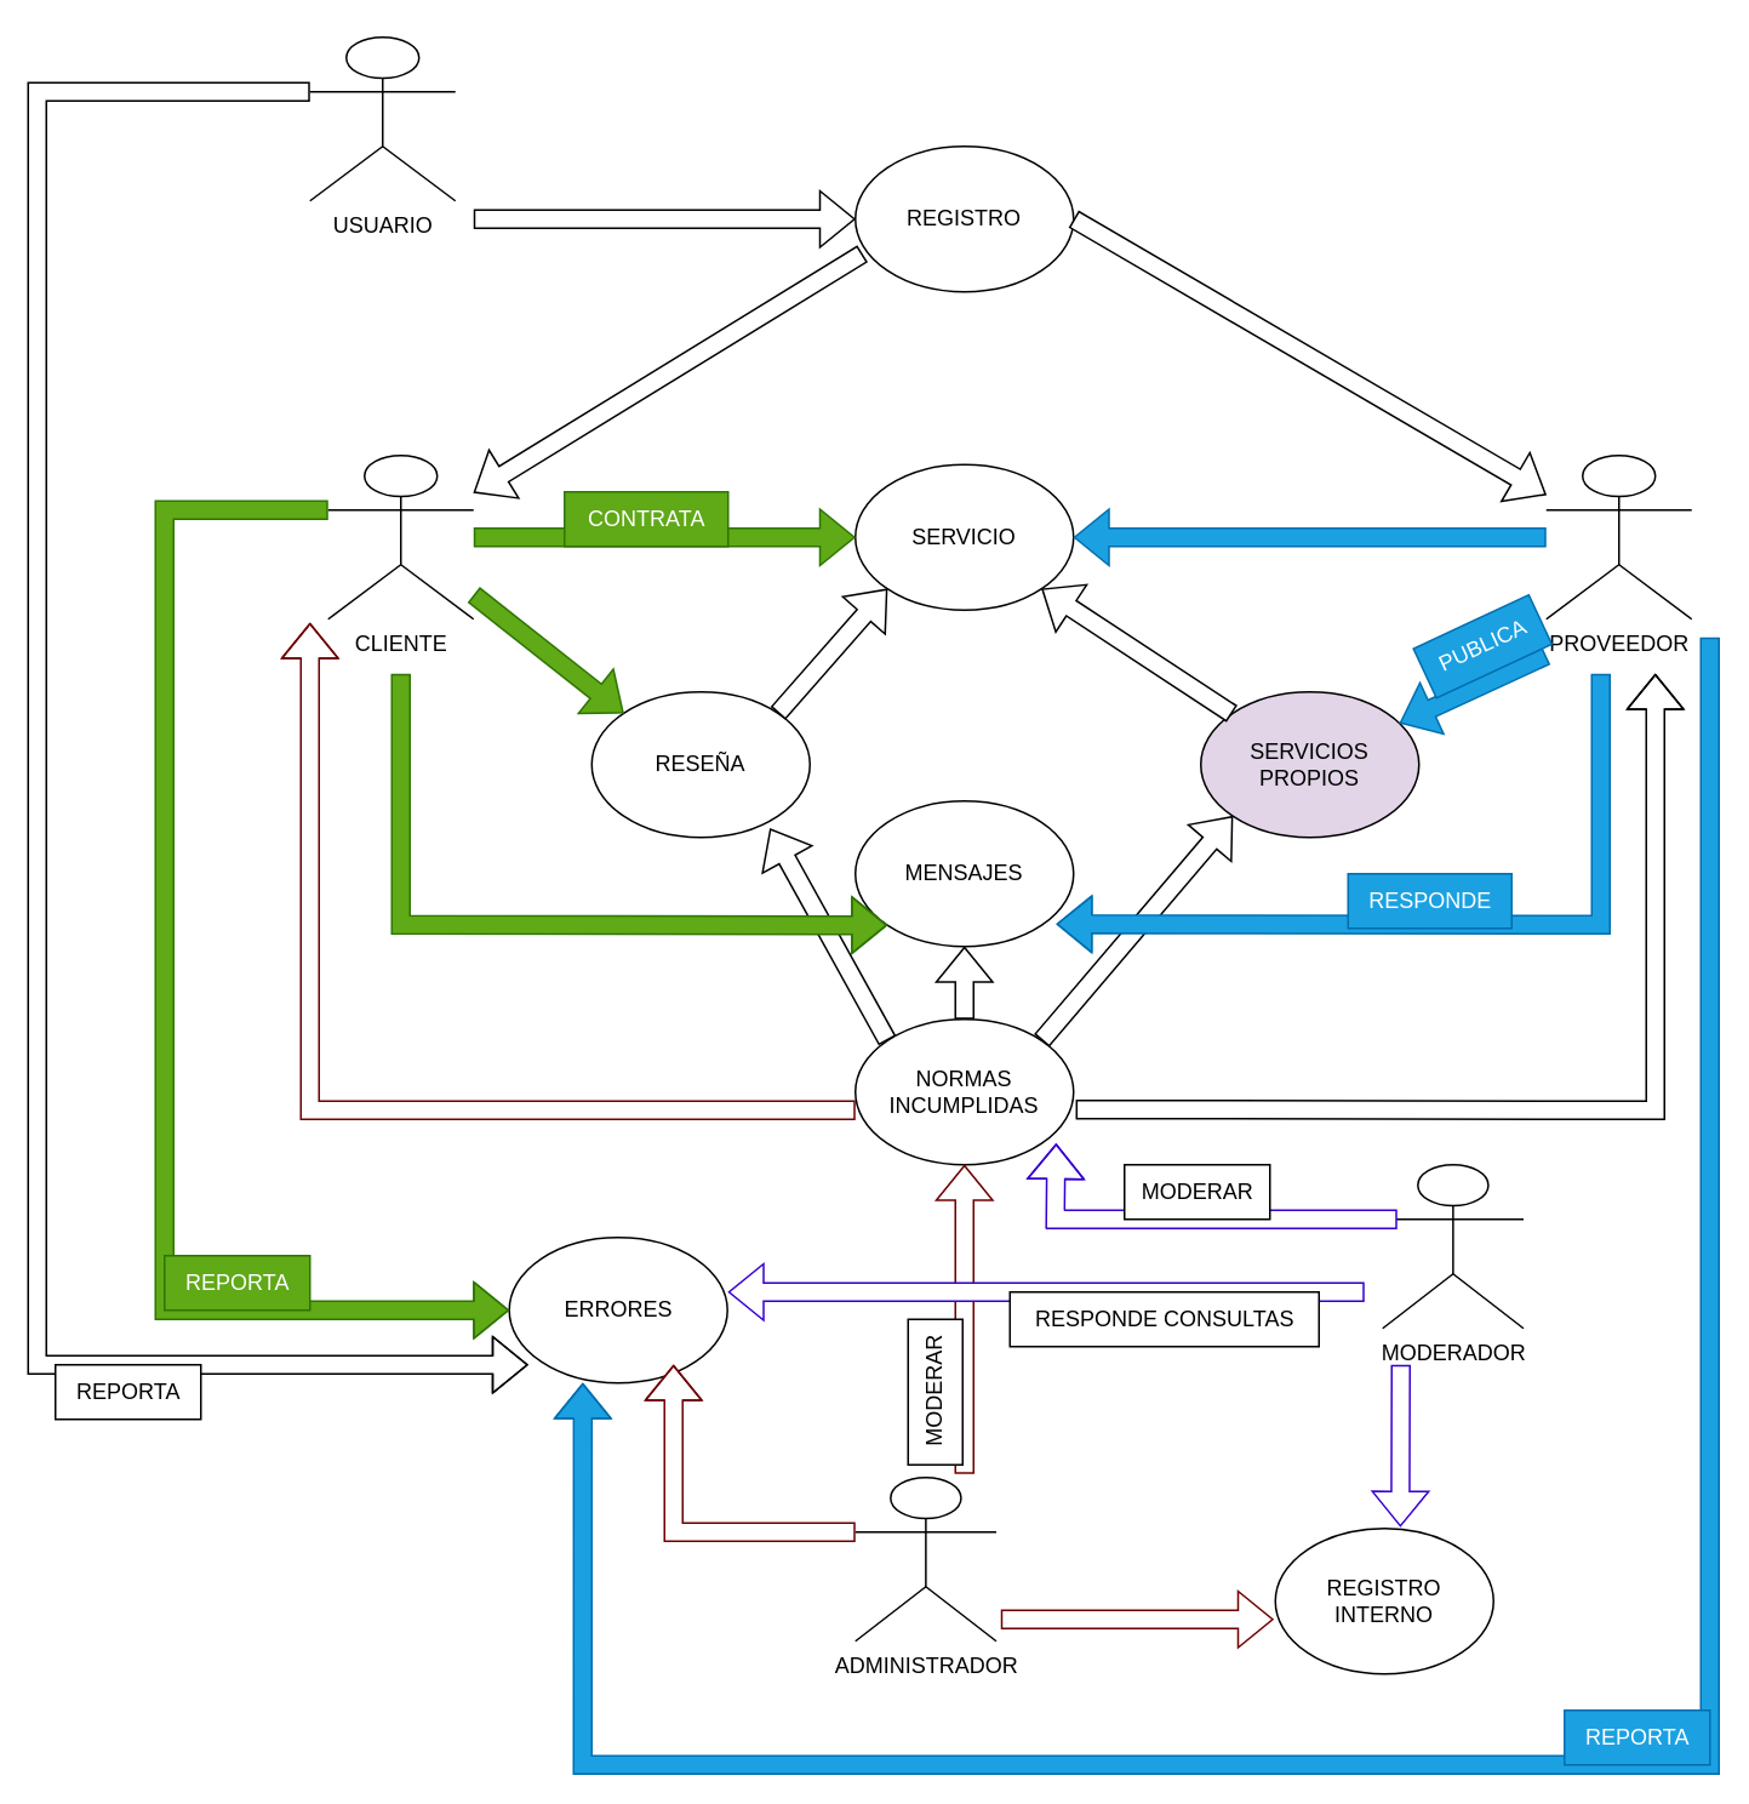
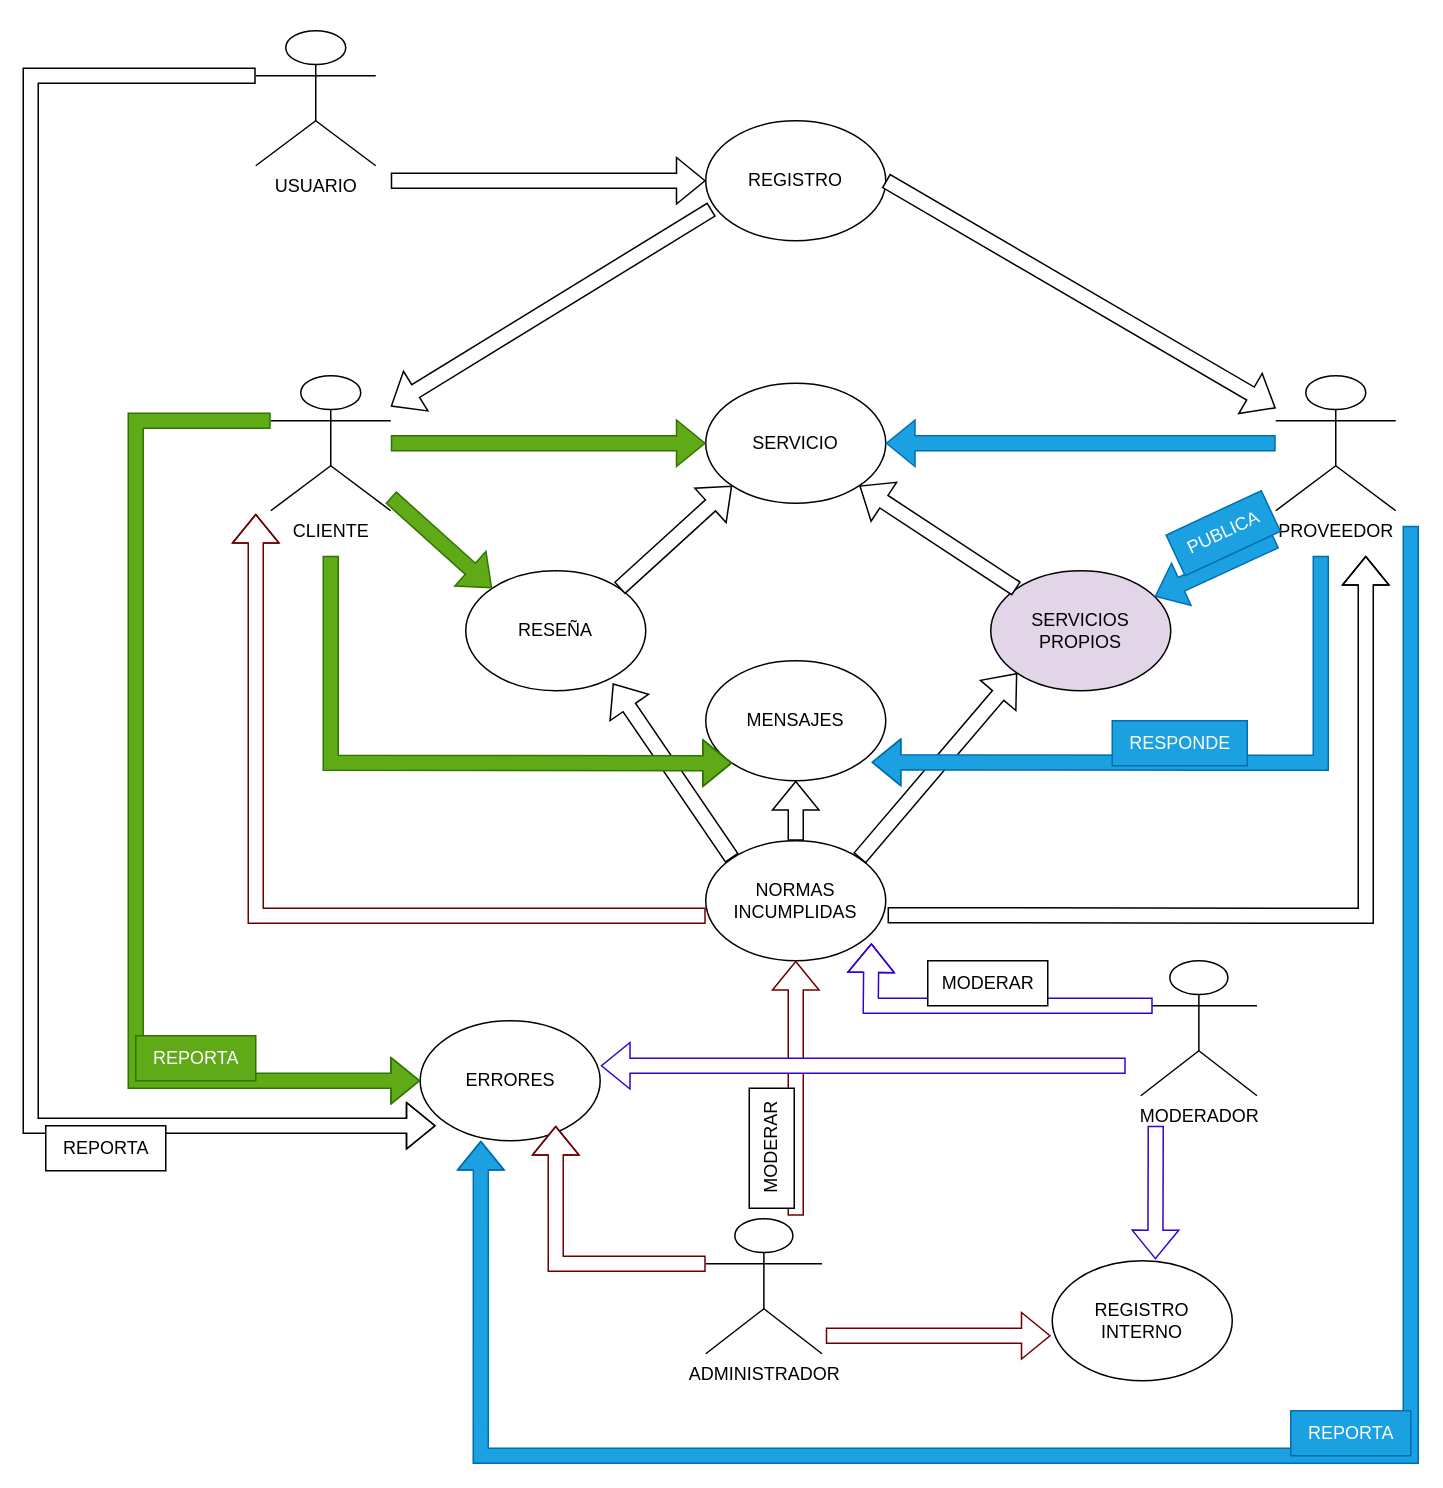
- <mxCell id="7" value="CONTRATA" style="text;html=1;align=center;verticalAlign=middle;resizable=0;points=[];autosize=1;strokeColor=#2D7600;fillColor=#60a917;fontColor=#ffffff;" vertex="1" parent="1"><mxGeometry x="310" y="270" width="90" height="30" as="geometry" /></mxCell>
- <mxCell id="12" value="RESEÑA" style="ellipse;whiteSpace=wrap;html=1;" vertex="1" parent="1"><mxGeometry x="325" y="380" width="120" height="80" as="geometry" /></mxCell>
+ <mxCell id="12" value="RESEÑA" style="ellipse;whiteSpace=wrap;html=1;" vertex="1" parent="1"><mxGeometry x="310" y="380" width="120" height="80" as="geometry" /></mxCell>
- <mxCell id="48" value="RESPONDE CONSULTAS" style="text;html=1;align=center;verticalAlign=middle;resizable=0;points=[];autosize=1;strokeColor=default;fillColor=light-dark(#FFFFFF,#FF0080);" vertex="1" parent="1"><mxGeometry x="555" y="710" width="170" height="30" as="geometry" /></mxCell>
